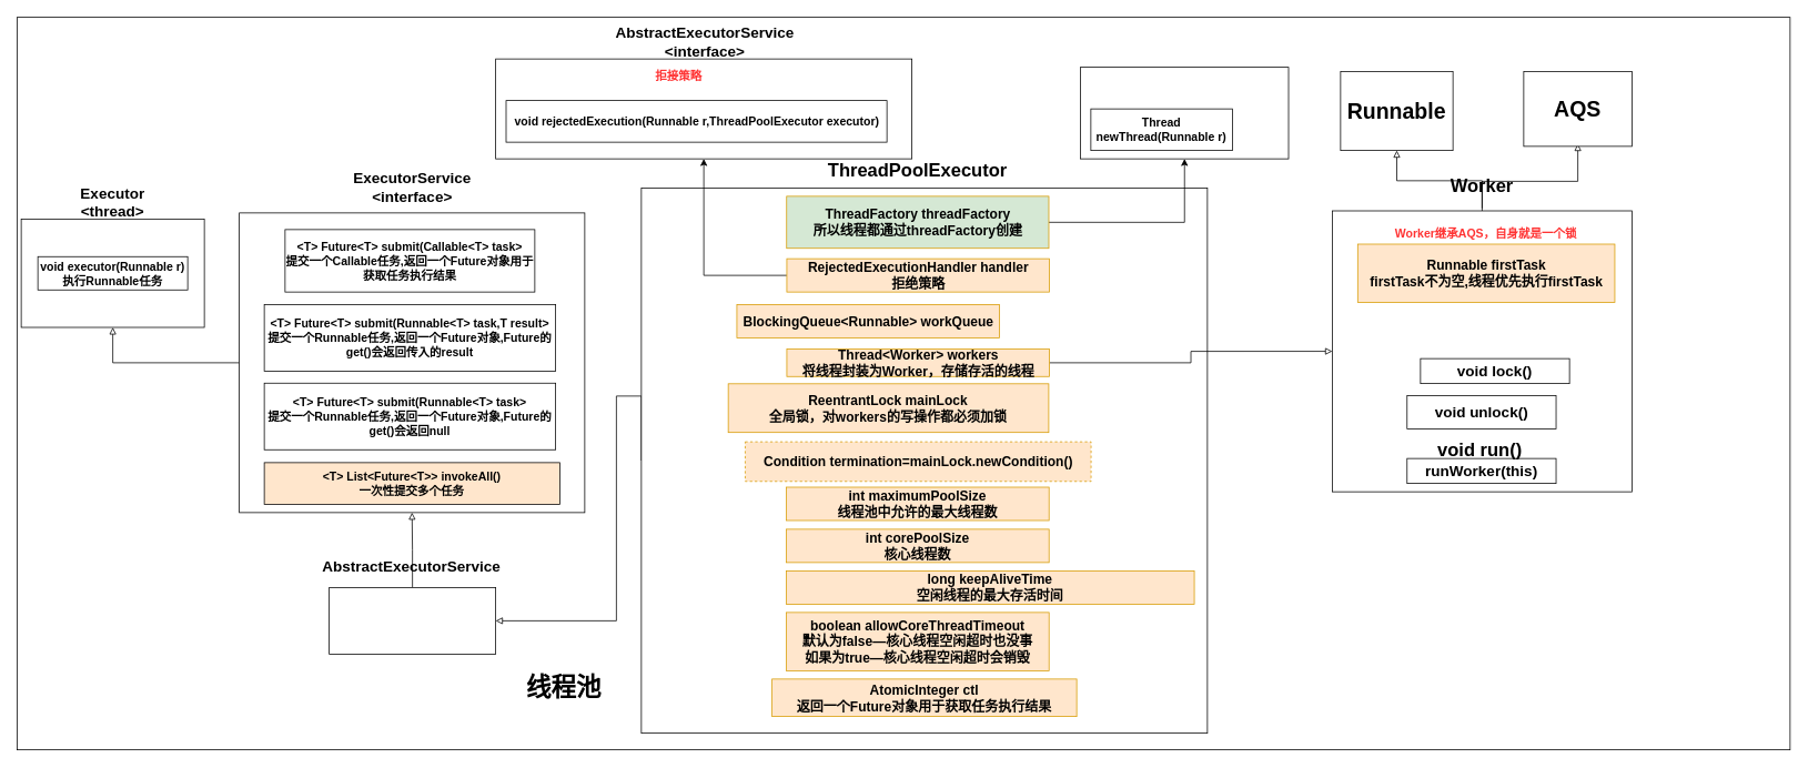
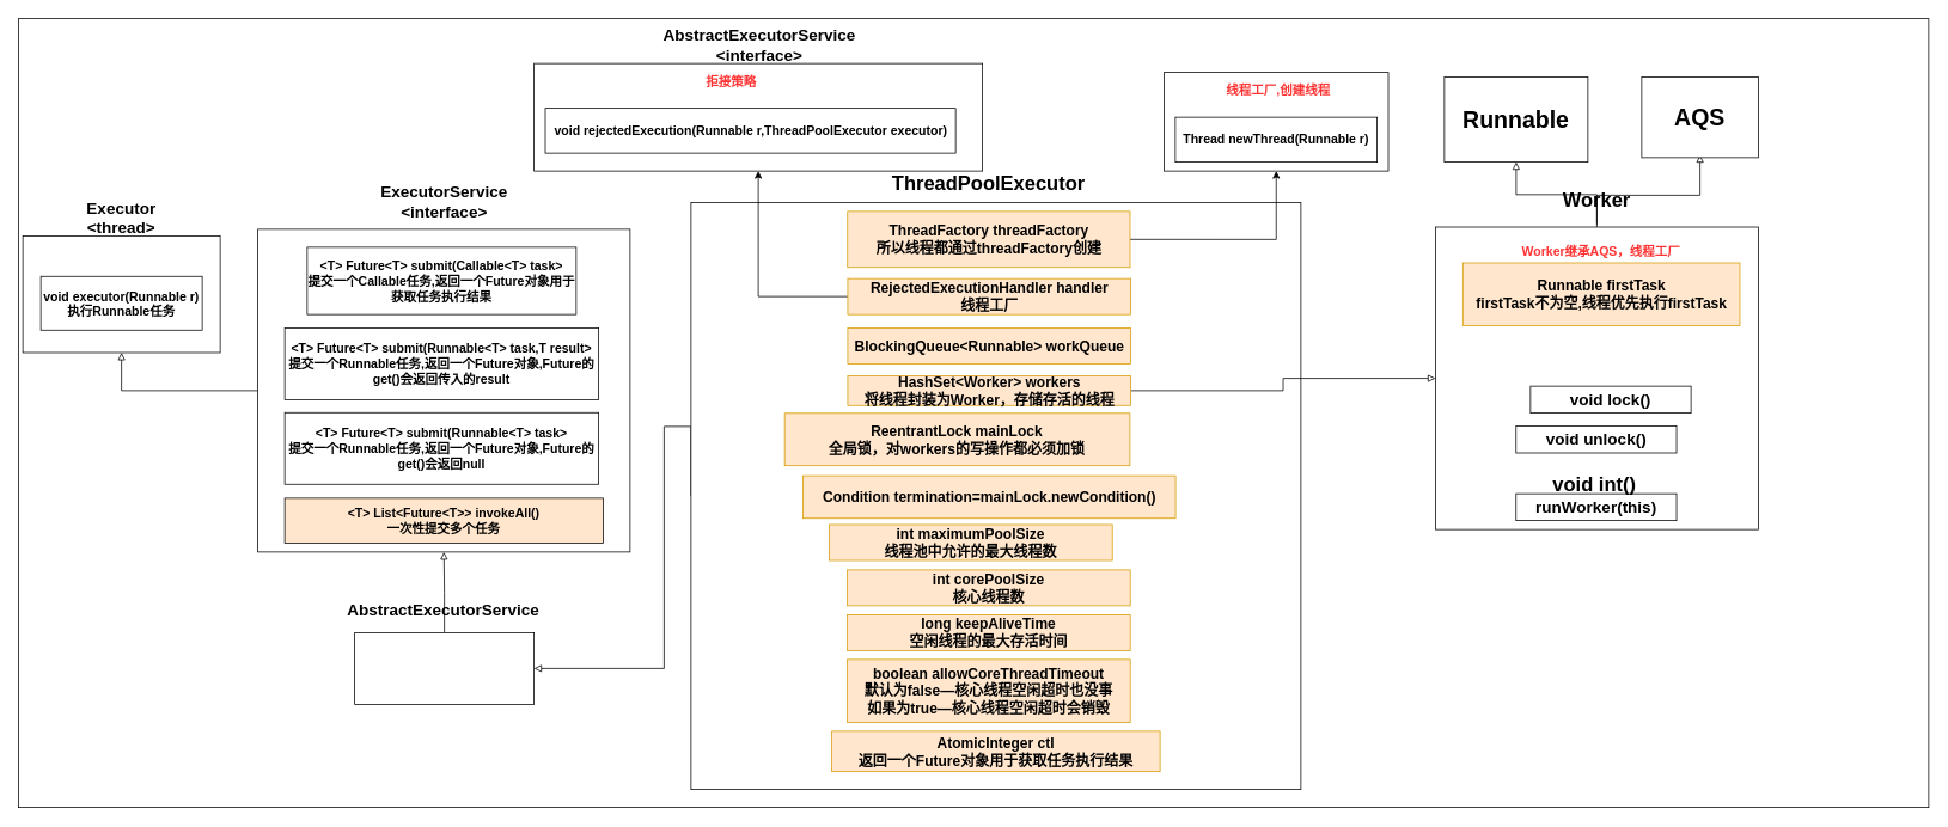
+ <mxCell id="31" value="&lt;font color=&quot;#ff3333&quot;&gt;&lt;span style=&quot;font-size: 14px&quot;&gt;&lt;b&gt;线程工厂,创建线程&lt;/b&gt;&lt;/span&gt;&lt;/font&gt;" style="text;html=1;strokeColor=none;fillColor=none;align=center;verticalAlign=middle;whiteSpace=wrap;rounded=0;" parent="1" vertex="1"><mxGeometry x="1359" y="90" width="132" height="20" as="geometry" /></mxCell>
- <mxCell id="45" value="&lt;font style=&quot;font-size: 26px&quot;&gt;&lt;b&gt;Runnable&lt;/b&gt;&lt;/font&gt;" style="rounded=0;whiteSpace=wrap;html=1;" parent="1" vertex="1"><mxGeometry x="1610" y="85" width="135" height="95" as="geometry" /></mxCell>
+ <mxCell id="45" value="&lt;font style=&quot;font-size: 26px&quot;&gt;&lt;b&gt;Runnable&lt;/b&gt;&lt;/font&gt;" style="rounded=0;whiteSpace=wrap;html=1;" parent="1" vertex="1"><mxGeometry x="1610" y="85" width="160" height="95" as="geometry" /></mxCell>
- <mxCell id="30" value="&lt;b&gt;&lt;font style=&quot;font-size: 14px&quot;&gt;Thread newThread(Runnable r)&lt;/font&gt;&lt;/b&gt;" style="rounded=0;whiteSpace=wrap;html=1;" parent="1" vertex="1"><mxGeometry x="1310" y="130" width="170" height="50" as="geometry" /></mxCell>
+ <mxCell id="30" value="&lt;b&gt;&lt;font style=&quot;font-size: 14px&quot;&gt;Thread newThread(Runnable r)&lt;/font&gt;&lt;/b&gt;" style="rounded=0;whiteSpace=wrap;html=1;" parent="1" vertex="1"><mxGeometry x="1310" y="130" width="225" height="50" as="geometry" /></mxCell>
- <mxCell id="28" value="&lt;b&gt;&lt;font style=&quot;font-size: 16px&quot;&gt;ThreadFactory threadFactory&lt;br&gt;所以线程都通过threadFactory创建&lt;br&gt;&lt;/font&gt;&lt;/b&gt;" style="rounded=0;whiteSpace=wrap;html=1;fillColor=#d5e8d4;strokeColor=#d79b00;" parent="1" vertex="1"><mxGeometry x="944.5" y="235" width="315" height="62.5" as="geometry" /></mxCell>
+ <mxCell id="28" value="&lt;b&gt;&lt;font style=&quot;font-size: 16px&quot;&gt;ThreadFactory threadFactory&lt;br&gt;所以线程都通过threadFactory创建&lt;br&gt;&lt;/font&gt;&lt;/b&gt;" style="rounded=0;whiteSpace=wrap;html=1;fillColor=#ffe6cc;strokeColor=#d79b00;" parent="1" vertex="1"><mxGeometry x="944.5" y="235" width="315" height="62.5" as="geometry" /></mxCell>
- <mxCell id="47" value="&lt;b&gt;&lt;font style=&quot;font-size: 14px&quot; color=&quot;#ff3333&quot;&gt;Worker继承AQS，自身就是一个锁&lt;/font&gt;&lt;/b&gt;" style="text;html=1;strokeColor=none;fillColor=none;align=center;verticalAlign=middle;whiteSpace=wrap;rounded=0;" parent="1" vertex="1"><mxGeometry x="1660" y="255" width="250" height="50" as="geometry" /></mxCell>
+ <mxCell id="47" value="&lt;b&gt;&lt;font style=&quot;font-size: 14px&quot; color=&quot;#ff3333&quot;&gt;Worker继承AQS，线程工厂&lt;/font&gt;&lt;/b&gt;" style="text;html=1;strokeColor=none;fillColor=none;align=center;verticalAlign=middle;whiteSpace=wrap;rounded=0;" parent="1" vertex="1"><mxGeometry x="1660" y="255" width="250" height="50" as="geometry" /></mxCell>
- <mxCell id="5" value="&lt;b&gt;&lt;font style=&quot;font-size: 14px&quot;&gt;void executor(Runnable r)&lt;br&gt;执行Runnable任务&lt;br&gt;&lt;/font&gt;&lt;/b&gt;" style="rounded=0;whiteSpace=wrap;html=1;" parent="1" vertex="1"><mxGeometry x="45" y="307.5" width="180" height="40" as="geometry" /></mxCell>
+ <mxCell id="5" value="&lt;b&gt;&lt;font style=&quot;font-size: 14px&quot;&gt;void executor(Runnable r)&lt;br&gt;执行Runnable任务&lt;br&gt;&lt;/font&gt;&lt;/b&gt;" style="rounded=0;whiteSpace=wrap;html=1;" parent="1" vertex="1"><mxGeometry x="45" y="307.5" width="180" height="60" as="geometry" /></mxCell>
- <mxCell id="37" value="&lt;b&gt;&lt;font style=&quot;font-size: 16px&quot;&gt;RejectedExecutionHandler handler&lt;br&gt;拒绝策略&lt;br&gt;&lt;/font&gt;&lt;/b&gt;" style="rounded=0;whiteSpace=wrap;html=1;fillColor=#ffe6cc;strokeColor=#d79b00;" parent="1" vertex="1"><mxGeometry x="944.75" y="310" width="315.5" height="40" as="geometry" /></mxCell>
+ <mxCell id="37" value="&lt;b&gt;&lt;font style=&quot;font-size: 16px&quot;&gt;RejectedExecutionHandler handler&lt;br&gt;线程工厂&lt;br&gt;&lt;/font&gt;&lt;/b&gt;" style="rounded=0;whiteSpace=wrap;html=1;fillColor=#ffe6cc;strokeColor=#d79b00;" parent="1" vertex="1"><mxGeometry x="944.75" y="310" width="315.5" height="40" as="geometry" /></mxCell>
- <mxCell id="20" value="&lt;b&gt;&lt;font style=&quot;font-size: 16px&quot;&gt;BlockingQueue&amp;lt;Runnable&amp;gt; workQueue&lt;br&gt;&lt;/font&gt;&lt;/b&gt;" style="rounded=0;whiteSpace=wrap;html=1;fillColor=#ffe6cc;strokeColor=#d79b00;" parent="1" vertex="1"><mxGeometry x="884.75" y="365" width="315.5" height="40" as="geometry" /></mxCell>
+ <mxCell id="20" value="&lt;b&gt;&lt;font style=&quot;font-size: 16px&quot;&gt;BlockingQueue&amp;lt;Runnable&amp;gt; workQueue&lt;br&gt;&lt;/font&gt;&lt;/b&gt;" style="rounded=0;whiteSpace=wrap;html=1;fillColor=#ffe6cc;strokeColor=#d79b00;" parent="1" vertex="1"><mxGeometry x="944.75" y="365" width="315.5" height="40" as="geometry" /></mxCell>
- <mxCell id="22" value="&lt;b&gt;&lt;font style=&quot;font-size: 16px&quot;&gt;Thread&amp;lt;Worker&amp;gt; workers&lt;br&gt;将线程封装为Worker，存储存活的线程&lt;br&gt;&lt;/font&gt;&lt;/b&gt;" style="rounded=0;whiteSpace=wrap;html=1;fillColor=#ffe6cc;strokeColor=#d79b00;" parent="1" vertex="1"><mxGeometry x="944.75" y="418.5" width="315.5" height="33" as="geometry" /></mxCell>
+ <mxCell id="22" value="&lt;b&gt;&lt;font style=&quot;font-size: 16px&quot;&gt;HashSet&amp;lt;Worker&amp;gt; workers&lt;br&gt;将线程封装为Worker，存储存活的线程&lt;br&gt;&lt;/font&gt;&lt;/b&gt;" style="rounded=0;whiteSpace=wrap;html=1;fillColor=#ffe6cc;strokeColor=#d79b00;" parent="1" vertex="1"><mxGeometry x="944.75" y="418.5" width="315.5" height="33" as="geometry" /></mxCell>
- <mxCell id="49" value="&lt;b&gt;&lt;font style=&quot;font-size: 18px&quot;&gt;void unlock()&lt;/font&gt;&lt;/b&gt;" style="rounded=0;whiteSpace=wrap;html=1;" parent="1" vertex="1"><mxGeometry x="1689.88" y="474.5" width="179" height="40" as="geometry" /></mxCell>
+ <mxCell id="49" value="&lt;b&gt;&lt;font style=&quot;font-size: 18px&quot;&gt;void unlock()&lt;/font&gt;&lt;/b&gt;" style="rounded=0;whiteSpace=wrap;html=1;" parent="1" vertex="1"><mxGeometry x="1689.88" y="474.5" width="179" height="30" as="geometry" /></mxCell>
- <mxCell id="51" value="&lt;b&gt;&lt;font style=&quot;font-size: 22px&quot;&gt;void run()&lt;/font&gt;&lt;/b&gt;" style="text;html=1;strokeColor=none;fillColor=none;align=center;verticalAlign=middle;whiteSpace=wrap;rounded=0;" parent="1" vertex="1"><mxGeometry x="1725" y="530" width="105" height="20" as="geometry" /></mxCell>
+ <mxCell id="51" value="&lt;b&gt;&lt;font style=&quot;font-size: 22px&quot;&gt;void int()&lt;/font&gt;&lt;/b&gt;" style="text;html=1;strokeColor=none;fillColor=none;align=center;verticalAlign=middle;whiteSpace=wrap;rounded=0;" parent="1" vertex="1"><mxGeometry x="1725" y="530" width="105" height="20" as="geometry" /></mxCell>
- <mxCell id="34" value="&lt;b&gt;&lt;font style=&quot;font-size: 16px&quot;&gt;Condition termination=mainLock.newCondition()&lt;br&gt;&lt;/font&gt;&lt;/b&gt;" style="rounded=0;whiteSpace=wrap;html=1;fillColor=#ffe6cc;strokeColor=#d79b00;dashed=1;" parent="1" vertex="1"><mxGeometry x="894.75" y="530" width="415.5" height="47.5" as="geometry" /></mxCell>
+ <mxCell id="34" value="&lt;b&gt;&lt;font style=&quot;font-size: 16px&quot;&gt;Condition termination=mainLock.newCondition()&lt;br&gt;&lt;/font&gt;&lt;/b&gt;" style="rounded=0;whiteSpace=wrap;html=1;fillColor=#ffe6cc;strokeColor=#d79b00;" parent="1" vertex="1"><mxGeometry x="894.75" y="530" width="415.5" height="47.5" as="geometry" /></mxCell>
- <mxCell id="33" value="&lt;b&gt;&lt;font style=&quot;font-size: 16px&quot;&gt;int maximumPoolSize&lt;br&gt;线程池中允许的最大线程数&lt;br&gt;&lt;/font&gt;&lt;/b&gt;" style="rounded=0;whiteSpace=wrap;html=1;fillColor=#ffe6cc;strokeColor=#d79b00;" parent="1" vertex="1"><mxGeometry x="944.25" y="584.5" width="315.5" height="40" as="geometry" /></mxCell>
+ <mxCell id="33" value="&lt;b&gt;&lt;font style=&quot;font-size: 16px&quot;&gt;int maximumPoolSize&lt;br&gt;线程池中允许的最大线程数&lt;br&gt;&lt;/font&gt;&lt;/b&gt;" style="rounded=0;whiteSpace=wrap;html=1;fillColor=#ffe6cc;strokeColor=#d79b00;" parent="1" vertex="1"><mxGeometry x="924.25" y="584.5" width="315.5" height="40" as="geometry" /></mxCell>
- <mxCell id="35" value="&lt;b&gt;&lt;font style=&quot;font-size: 16px&quot;&gt;long keepAliveTime&lt;br&gt;空闲线程的最大存活时间&lt;br&gt;&lt;/font&gt;&lt;/b&gt;" style="rounded=0;whiteSpace=wrap;html=1;fillColor=#ffe6cc;strokeColor=#d79b00;" parent="1" vertex="1"><mxGeometry x="944.25" y="685" width="490" height="40" as="geometry" /></mxCell>
+ <mxCell id="35" value="&lt;b&gt;&lt;font style=&quot;font-size: 16px&quot;&gt;long keepAliveTime&lt;br&gt;空闲线程的最大存活时间&lt;br&gt;&lt;/font&gt;&lt;/b&gt;" style="rounded=0;whiteSpace=wrap;html=1;fillColor=#ffe6cc;strokeColor=#d79b00;" parent="1" vertex="1"><mxGeometry x="944.25" y="685" width="315.5" height="40" as="geometry" /></mxCell>
- <mxCell id="19" value="&lt;b&gt;&lt;font style=&quot;font-size: 30px&quot;&gt;线程池&lt;/font&gt;&lt;/b&gt;" style="text;html=1;strokeColor=none;fillColor=none;align=center;verticalAlign=middle;whiteSpace=wrap;rounded=0;" parent="1" vertex="1"><mxGeometry x="602" y="815" width="150" height="20" as="geometry" /></mxCell>
